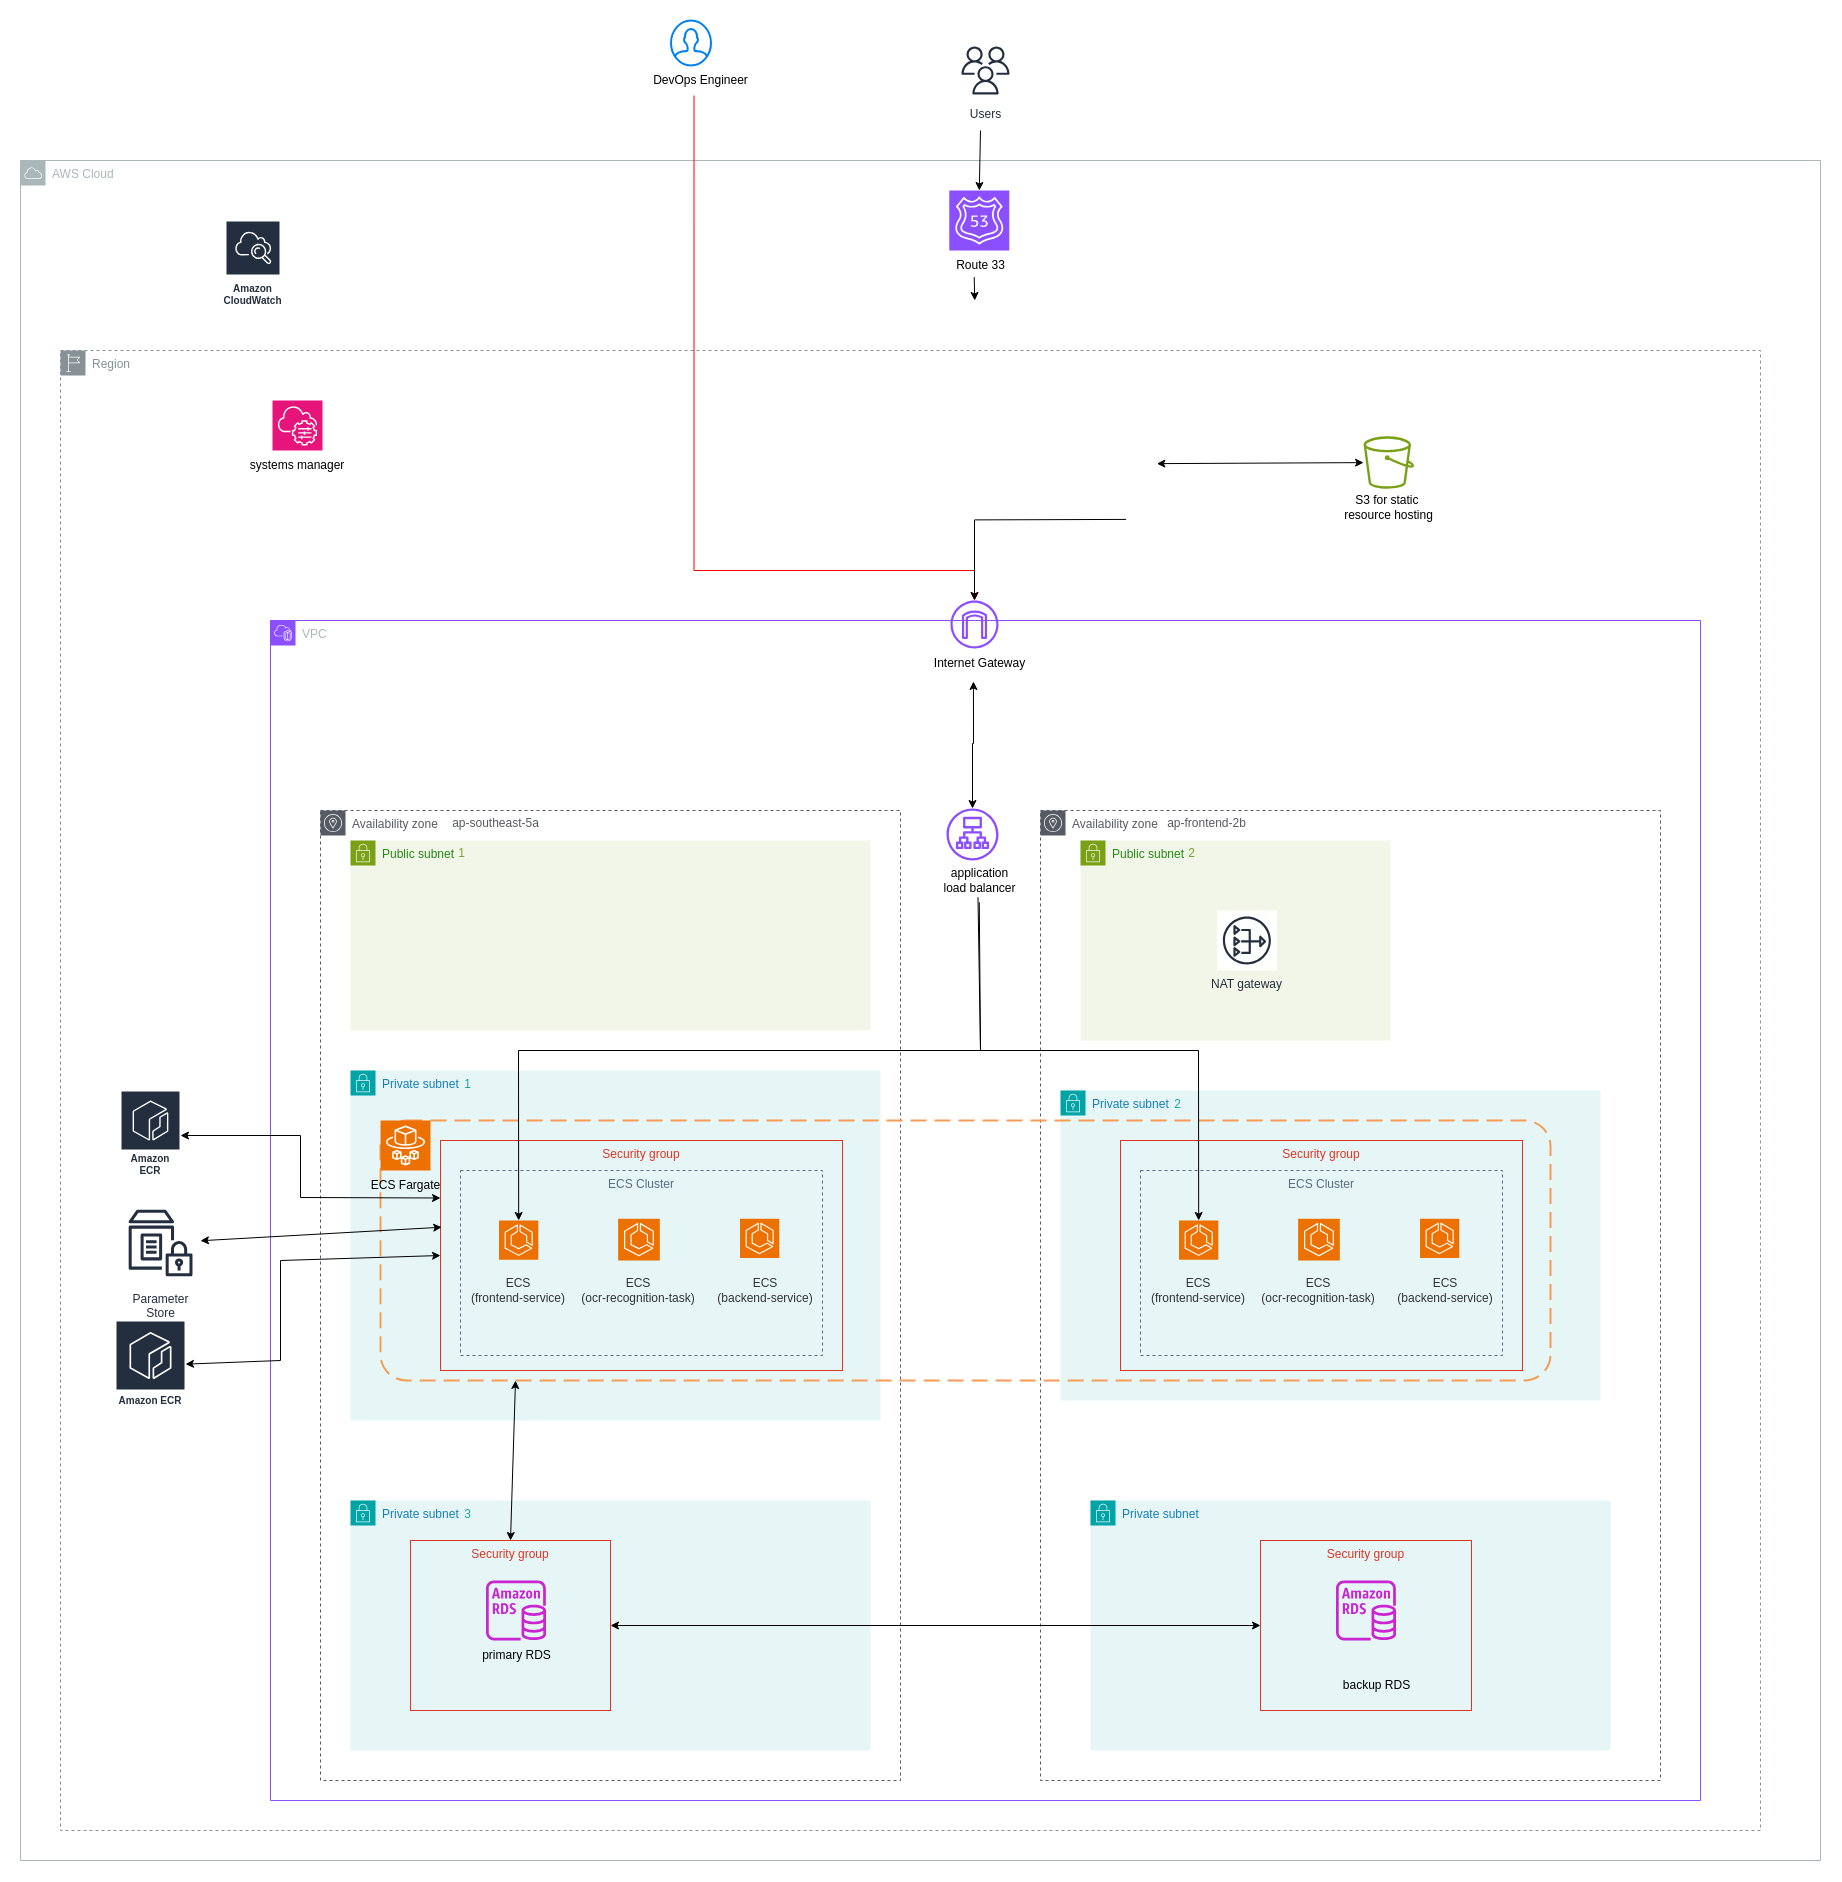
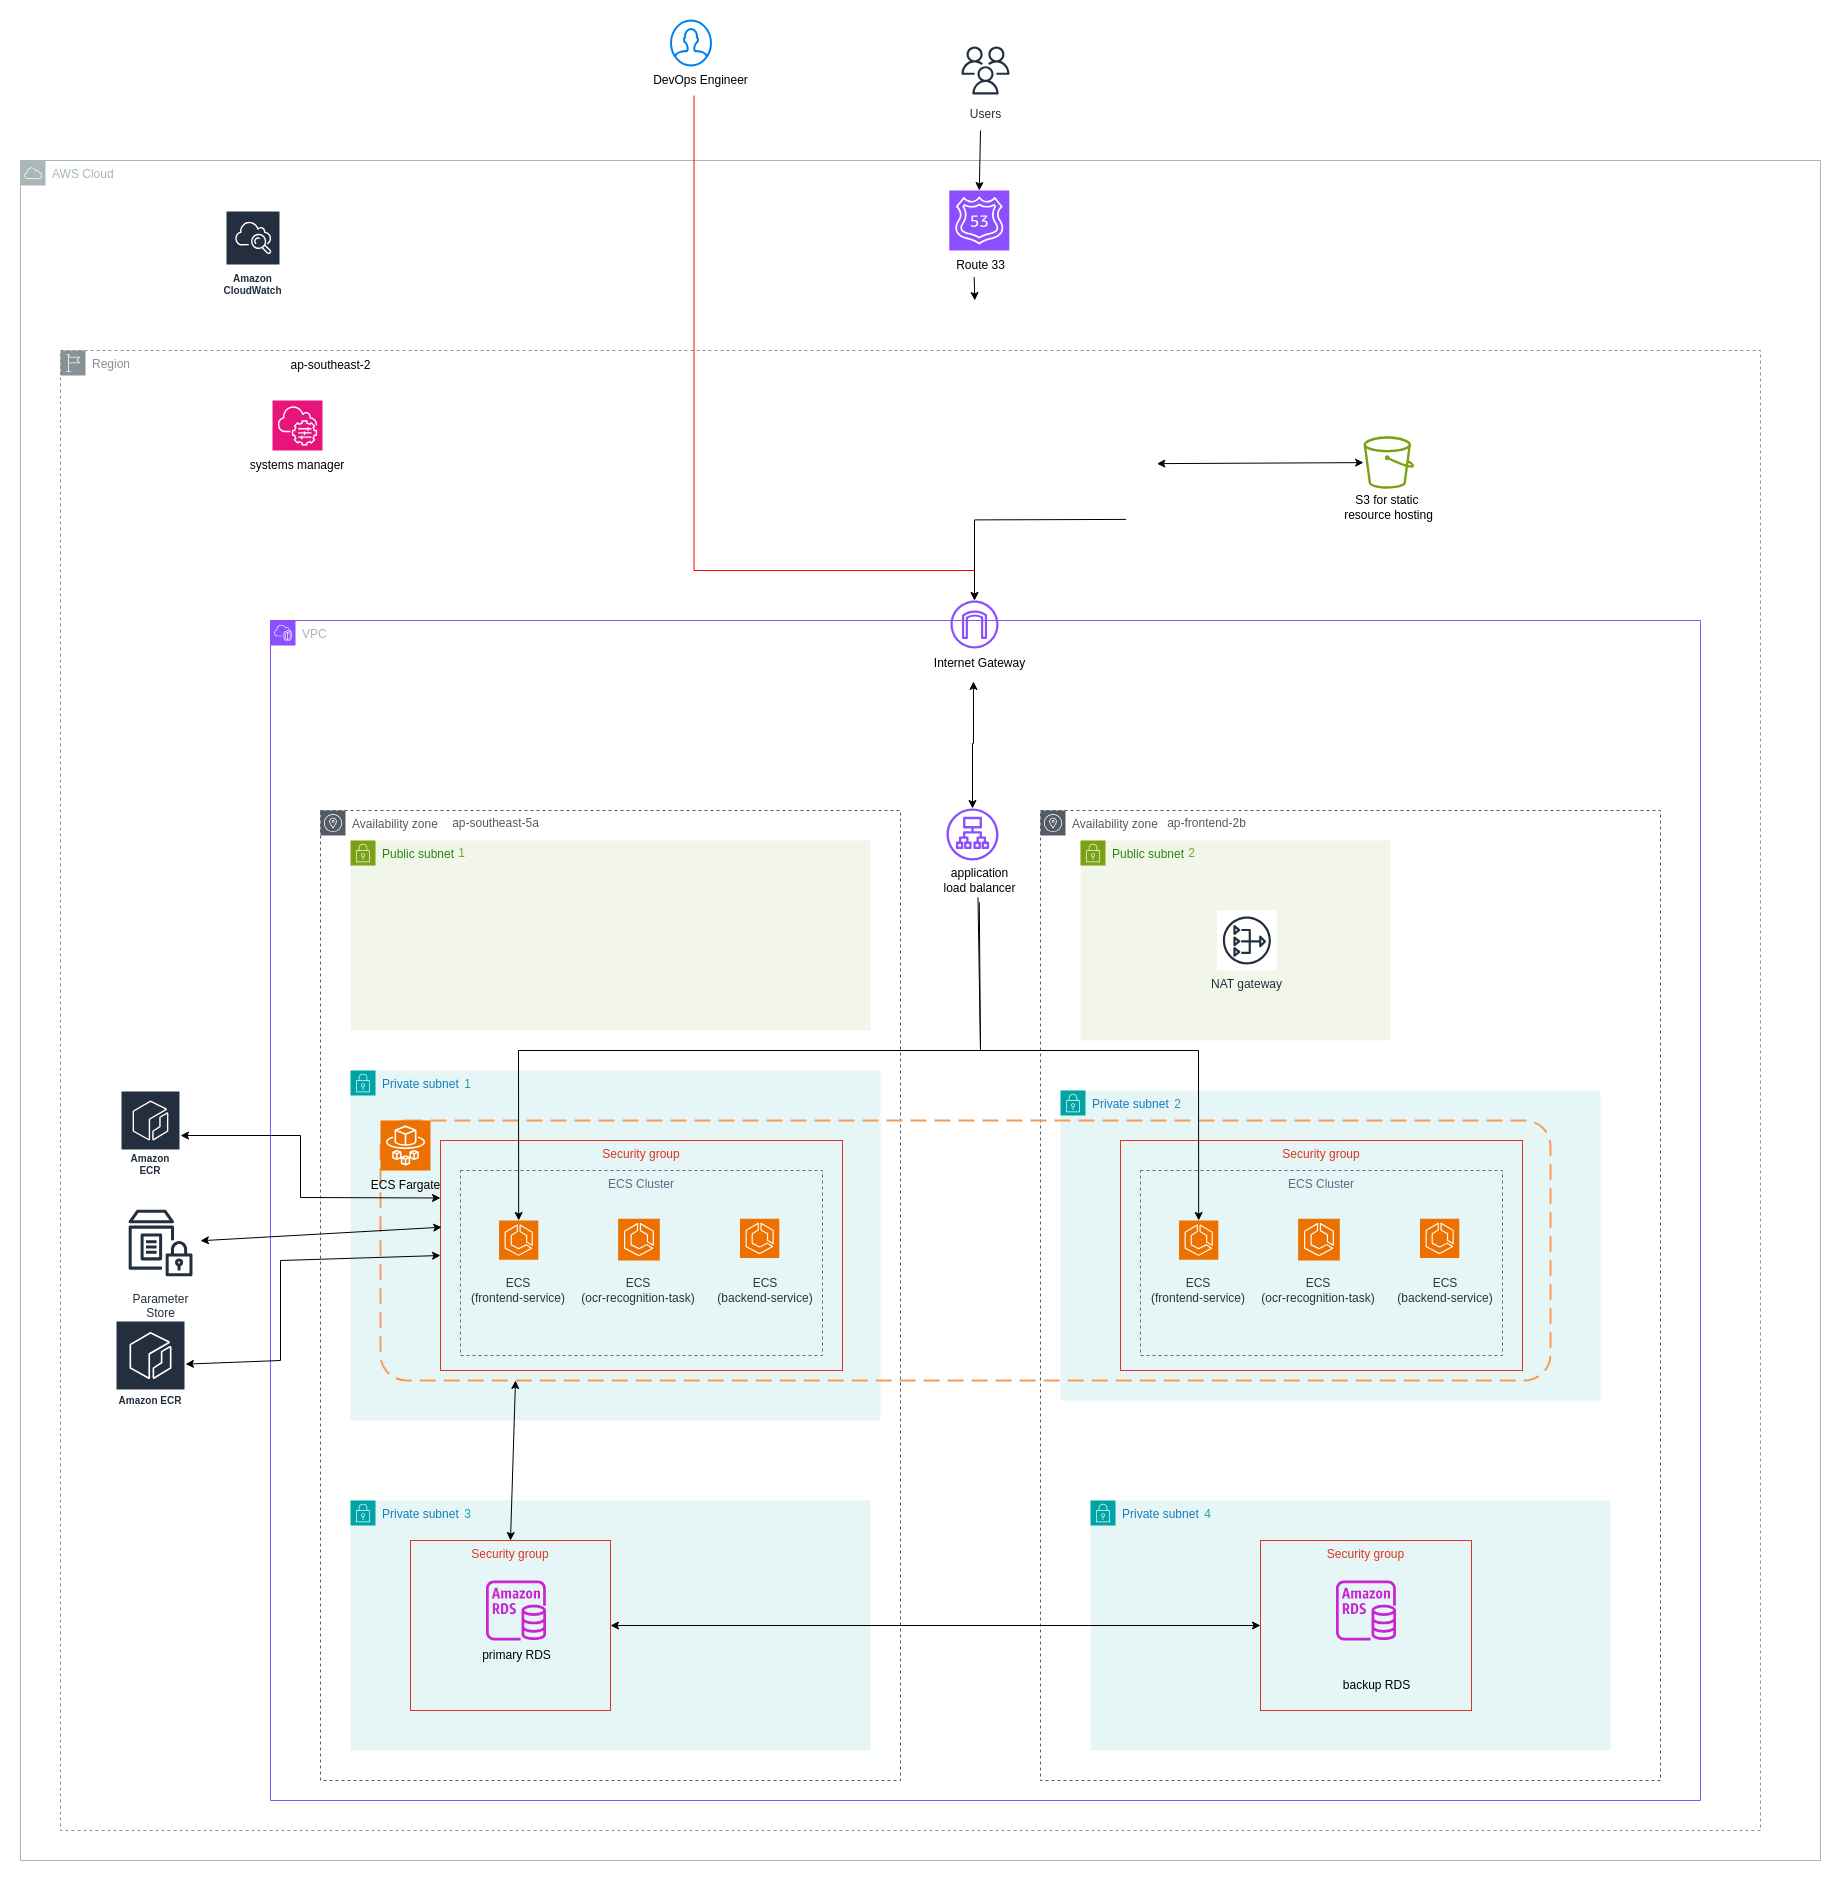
- <mxCell id="64" value="Amazon CloudWatch" style="sketch=0;outlineConnect=0;fontColor=#232F3E;gradientColor=none;strokeColor=#ffffff;fillColor=#232F3E;dashed=0;verticalLabelPosition=middle;verticalAlign=bottom;align=center;html=1;whiteSpace=wrap;fontSize=10;fontStyle=1;spacing=3;shape=mxgraph.aws4.productIcon;prIcon=mxgraph.aws4.cloudwatch;" vertex="1" parent="1"><mxGeometry x="225" y="220" width="55" height="90" as="geometry" /></mxCell>
+ <mxCell id="64" value="Amazon CloudWatch" style="sketch=0;outlineConnect=0;fontColor=#232F3E;gradientColor=none;strokeColor=#ffffff;fillColor=#232F3E;dashed=0;verticalLabelPosition=middle;verticalAlign=bottom;align=center;html=1;whiteSpace=wrap;fontSize=10;fontStyle=1;spacing=3;shape=mxgraph.aws4.productIcon;prIcon=mxgraph.aws4.cloudwatch;" vertex="1" parent="1"><mxGeometry x="225" y="210" width="55" height="90" as="geometry" /></mxCell>
+ <mxCell id="11" value="ap-southeast-2" style="text;html=1;align=center;verticalAlign=middle;resizable=0;points=[];autosize=1;strokeColor=none;fillColor=none;" parent="1" vertex="1"><mxGeometry x="280" y="350" width="100" height="30" as="geometry" /></mxCell>
+ <mxCell id="48" value="4" style="text;html=1;align=center;verticalAlign=middle;resizable=0;points=[];autosize=1;strokeColor=none;fillColor=none;fontColor=#1DA3A5;" parent="47" vertex="1"><mxGeometry x="102" y="-1" width="30" height="30" as="geometry" /></mxCell>
